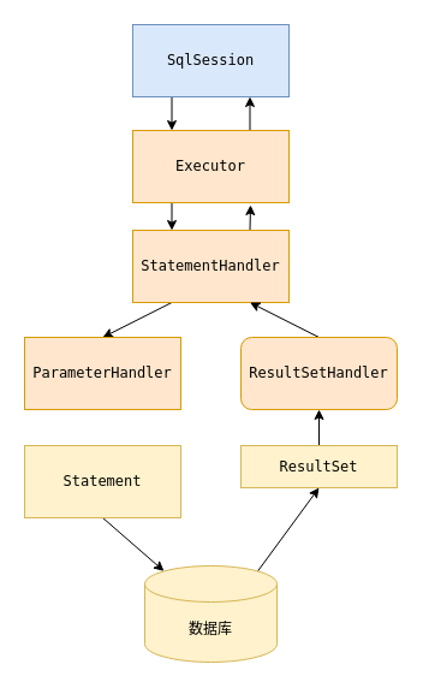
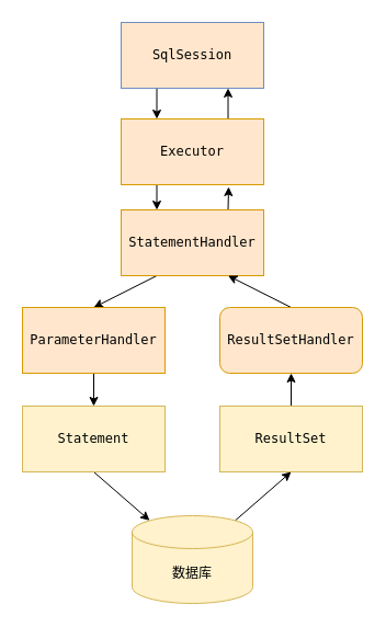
- <mxCell id="3" value="&lt;pre&gt;SqlSession&lt;/pre&gt;" style="rounded=0;whiteSpace=wrap;html=1;fillColor=#dae8fc;strokeColor=#6c8ebf;" vertex="1" parent="1"><mxGeometry x="110" y="20" width="130" height="60" as="geometry" /></mxCell>
+ <mxCell id="3" value="&lt;pre&gt;SqlSession&lt;/pre&gt;" style="rounded=0;whiteSpace=wrap;html=1;fillColor=#ffe6cc;strokeColor=#6c8ebf;" vertex="1" parent="1"><mxGeometry x="110" y="20" width="130" height="60" as="geometry" /></mxCell>
+ <mxCell id="10" style="edgeStyle=none;rounded=0;orthogonalLoop=1;jettySize=auto;html=1;exitX=0.5;exitY=1;exitDx=0;exitDy=0;entryX=0.5;entryY=0;entryDx=0;entryDy=0;" edge="1" parent="1" source="11" target="13"><mxGeometry relative="1" as="geometry" /></mxCell>
- <mxCell id="15" value="&lt;pre&gt;&lt;pre&gt;&lt;pre&gt;&lt;pre&gt;&lt;pre&gt;&lt;pre&gt;ResultSet&lt;/pre&gt;&lt;/pre&gt;&lt;/pre&gt;&lt;/pre&gt;&lt;/pre&gt;&lt;/pre&gt;" style="rounded=0;whiteSpace=wrap;html=1;fillColor=#fff2cc;strokeColor=#d6b656;" vertex="1" parent="1"><mxGeometry x="200" y="370" width="130" height="35" as="geometry" /></mxCell>
+ <mxCell id="15" value="&lt;pre&gt;&lt;pre&gt;&lt;pre&gt;&lt;pre&gt;&lt;pre&gt;&lt;pre&gt;ResultSet&lt;/pre&gt;&lt;/pre&gt;&lt;/pre&gt;&lt;/pre&gt;&lt;/pre&gt;&lt;/pre&gt;" style="rounded=0;whiteSpace=wrap;html=1;fillColor=#fff2cc;strokeColor=#d6b656;" vertex="1" parent="1"><mxGeometry x="200" y="370" width="130" height="60" as="geometry" /></mxCell>
